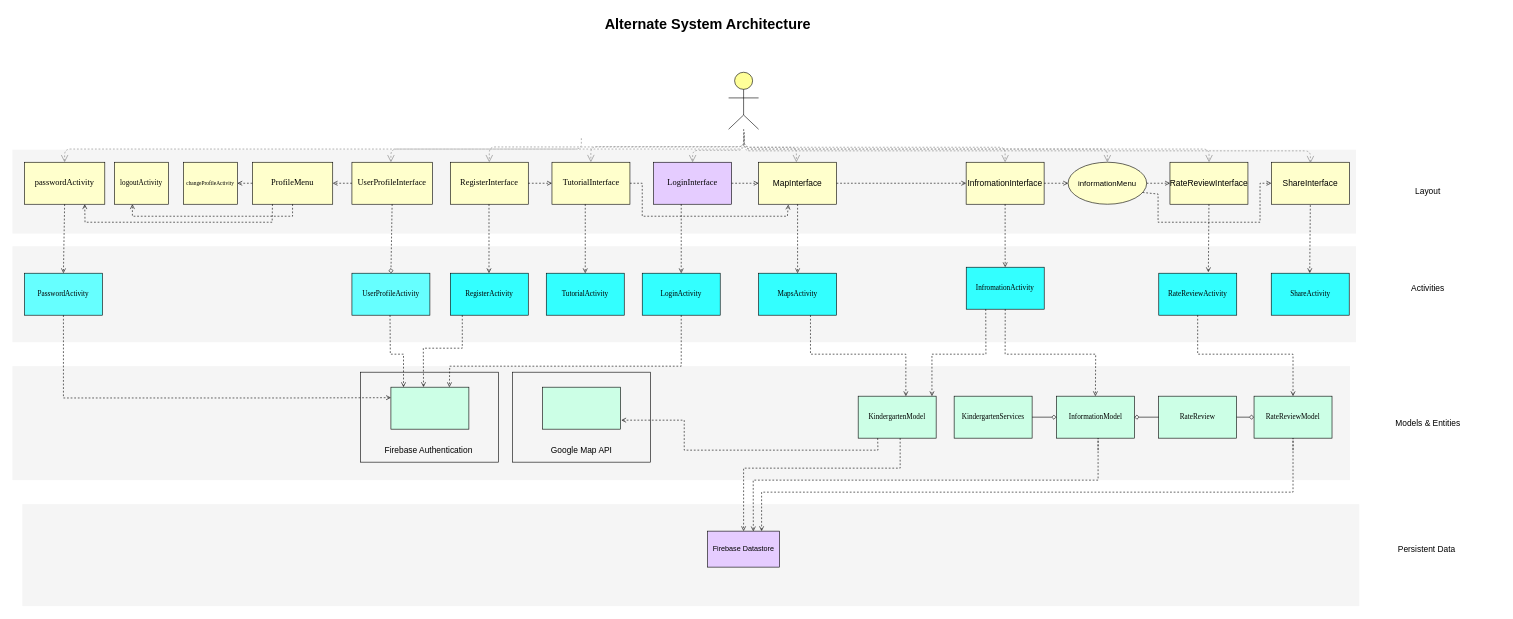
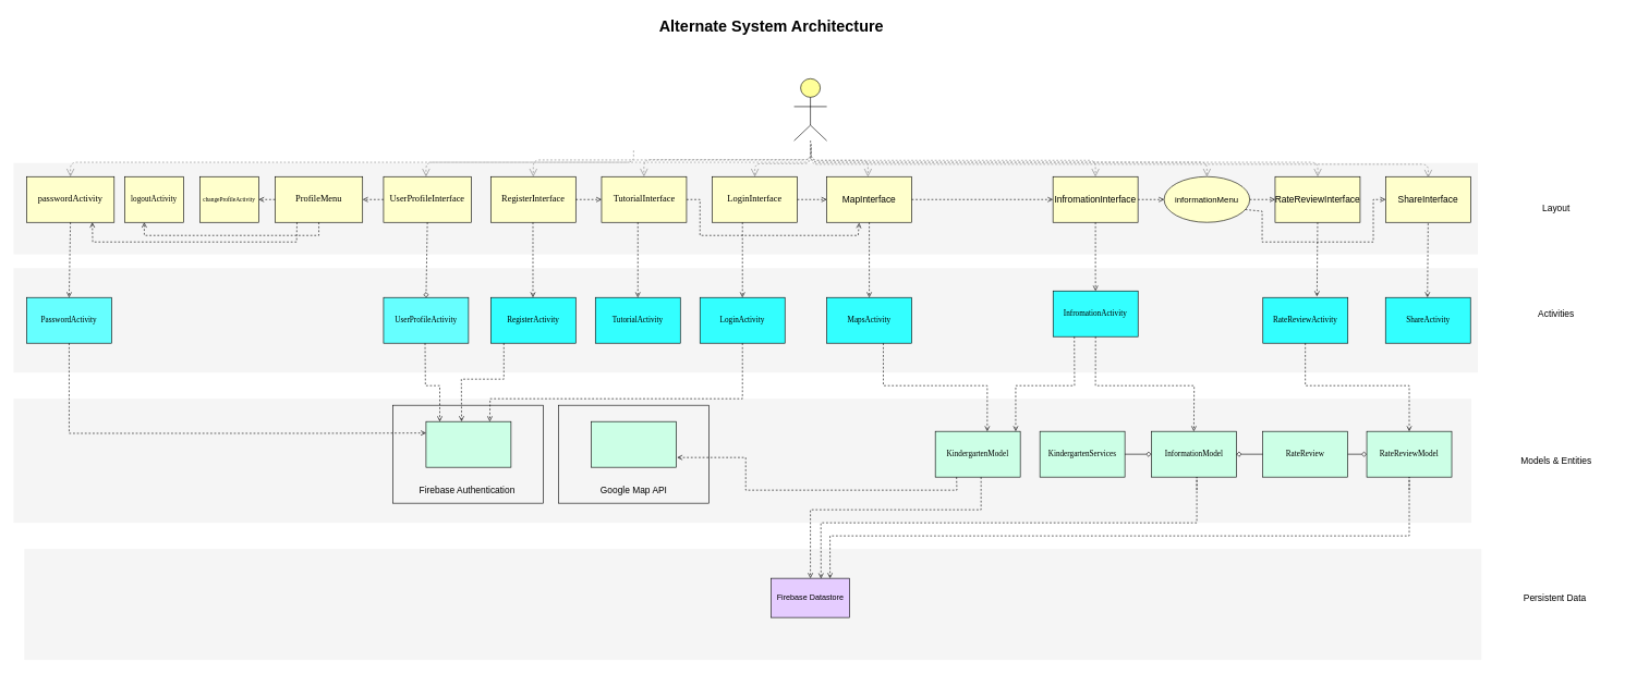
- <mxCell id="11" value="&lt;span style=&quot;font-family: &amp;#34;times new roman&amp;#34; ; white-space: normal&quot;&gt;&lt;font style=&quot;font-size: 14px&quot;&gt;LoginInterface&lt;/font&gt;&lt;/span&gt;" style="rounded=0;whiteSpace=wrap;html=1;fillColor=#e5ccff;strokeColor=#000000;" parent="1" vertex="1"><mxGeometry x="1089" y="270" width="130" height="70" as="geometry" /></mxCell>
+ <mxCell id="11" value="&lt;span style=&quot;font-family: &amp;#34;times new roman&amp;#34; ; white-space: normal&quot;&gt;&lt;font style=&quot;font-size: 14px&quot;&gt;LoginInterface&lt;/font&gt;&lt;/span&gt;" style="rounded=0;whiteSpace=wrap;html=1;fillColor=#FFFFCC;strokeColor=#000000;" parent="1" vertex="1"><mxGeometry x="1089" y="270" width="130" height="70" as="geometry" /></mxCell>
